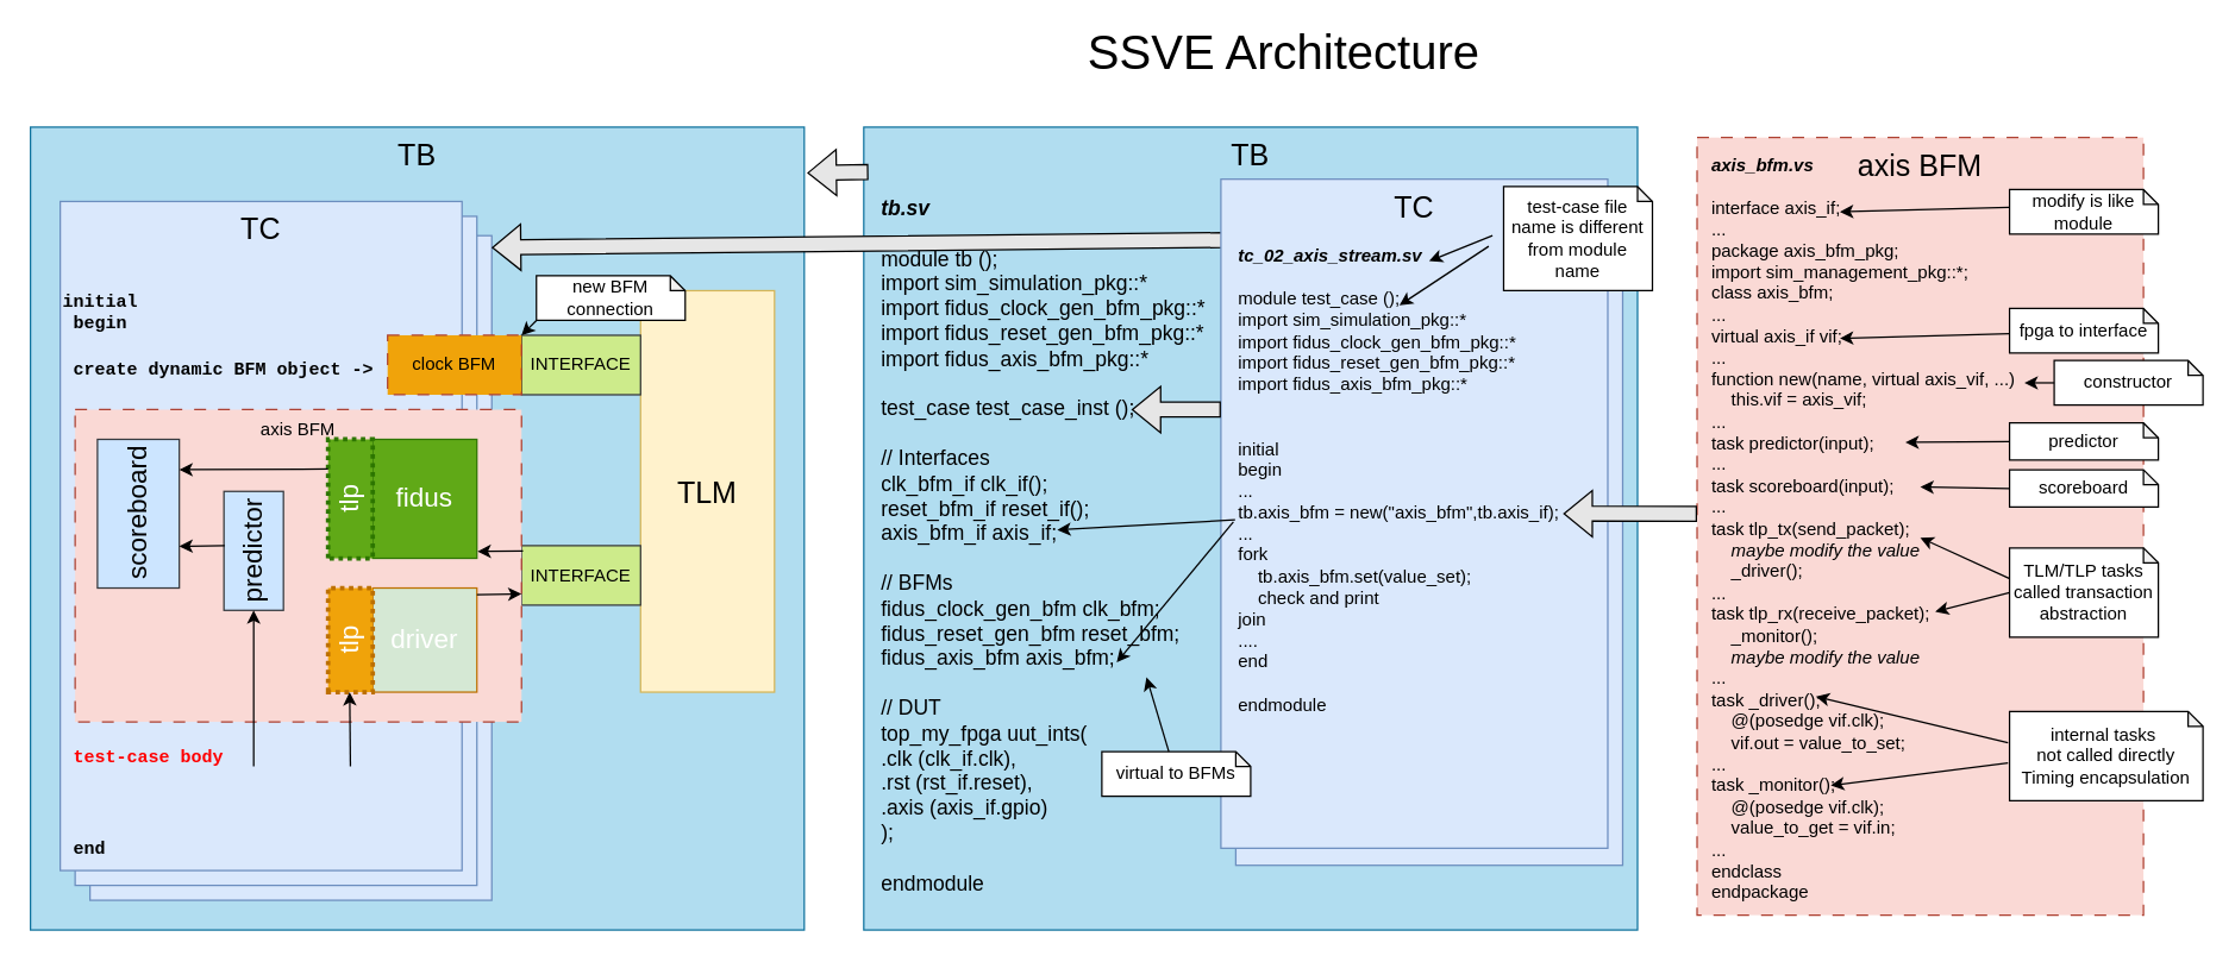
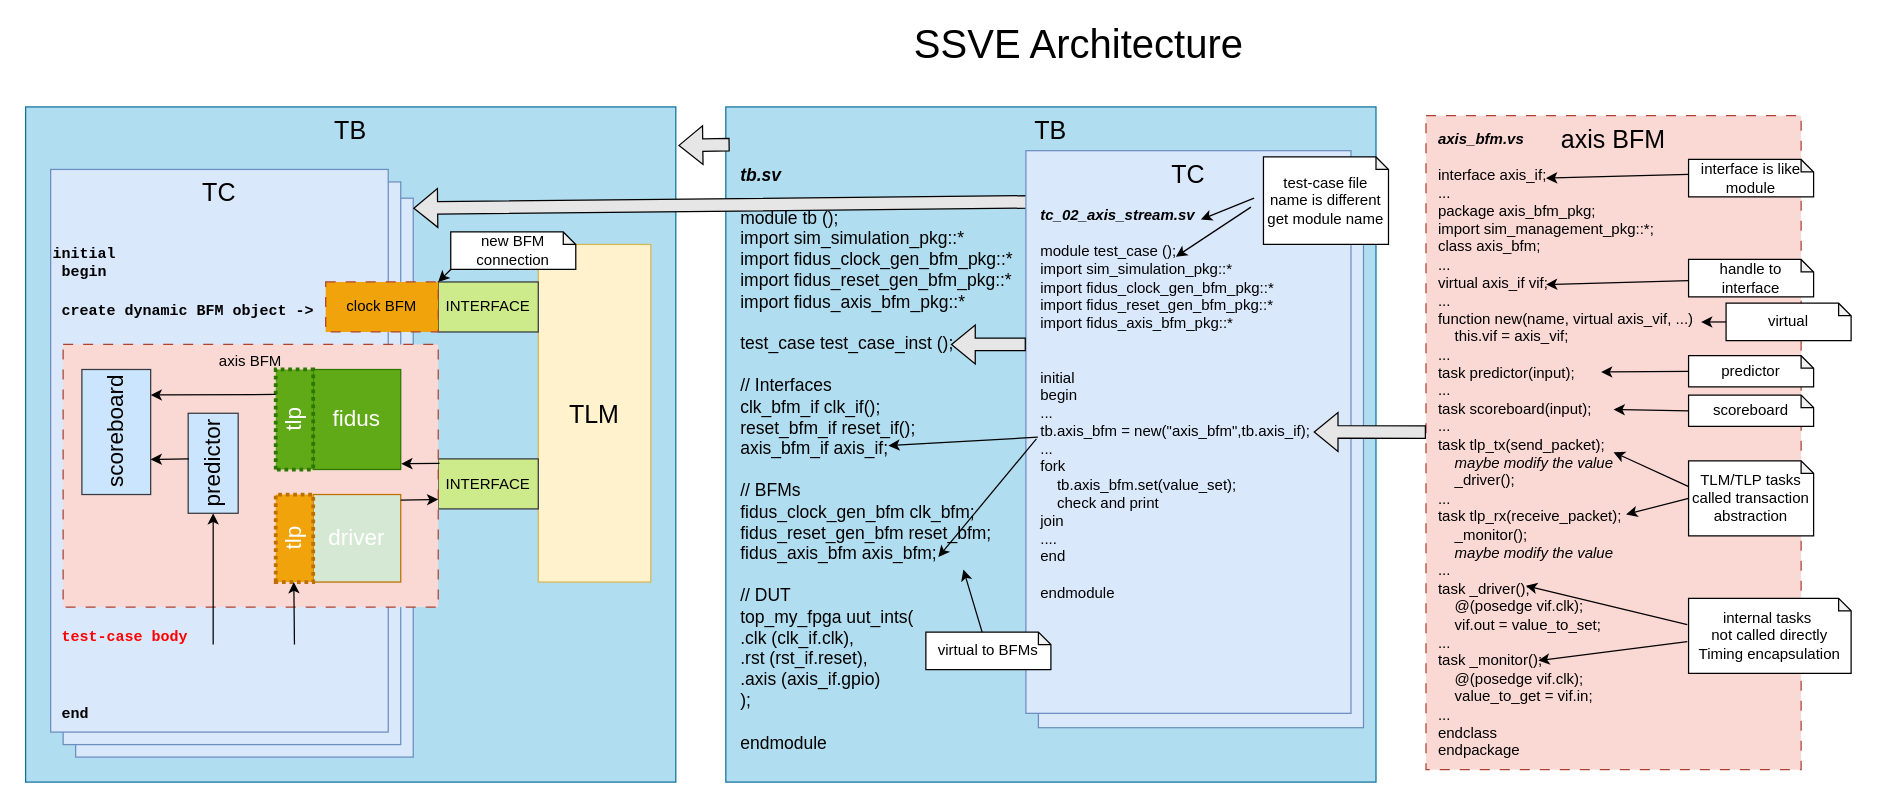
- <mxCell id="44" value="modify is like module" style="shape=note;whiteSpace=wrap;html=1;backgroundOutline=1;darkOpacity=0.05;size=10;" parent="1" vertex="1"><mxGeometry x="1350" y="127" width="100" height="30" as="geometry" /></mxCell>
+ <mxCell id="44" value="interface is like module" style="shape=note;whiteSpace=wrap;html=1;backgroundOutline=1;darkOpacity=0.05;size=10;" parent="1" vertex="1"><mxGeometry x="1350" y="127" width="100" height="30" as="geometry" /></mxCell>
- <mxCell id="41" value="test-case file name is different from module name" style="shape=note;whiteSpace=wrap;html=1;backgroundOutline=1;darkOpacity=0.05;size=10;" parent="1" vertex="1"><mxGeometry x="1010" y="125" width="100" height="70" as="geometry" /></mxCell>
+ <mxCell id="41" value="test-case file name is different get module name" style="shape=note;whiteSpace=wrap;html=1;backgroundOutline=1;darkOpacity=0.05;size=10;" parent="1" vertex="1"><mxGeometry x="1010" y="125" width="100" height="70" as="geometry" /></mxCell>
- <mxCell id="45" value="fpga to interface" style="shape=note;whiteSpace=wrap;html=1;backgroundOutline=1;darkOpacity=0.05;size=10;" parent="1" vertex="1"><mxGeometry x="1350" y="207" width="100" height="30" as="geometry" /></mxCell>
+ <mxCell id="45" value="handle to interface" style="shape=note;whiteSpace=wrap;html=1;backgroundOutline=1;darkOpacity=0.05;size=10;" parent="1" vertex="1"><mxGeometry x="1350" y="207" width="100" height="30" as="geometry" /></mxCell>
- <mxCell id="46" value="constructor" style="shape=note;whiteSpace=wrap;html=1;backgroundOutline=1;darkOpacity=0.05;size=10;" parent="1" vertex="1"><mxGeometry x="1380" y="242" width="100" height="30" as="geometry" /></mxCell>
+ <mxCell id="46" value="virtual" style="shape=note;whiteSpace=wrap;html=1;backgroundOutline=1;darkOpacity=0.05;size=10;" parent="1" vertex="1"><mxGeometry x="1380" y="242" width="100" height="30" as="geometry" /></mxCell>
